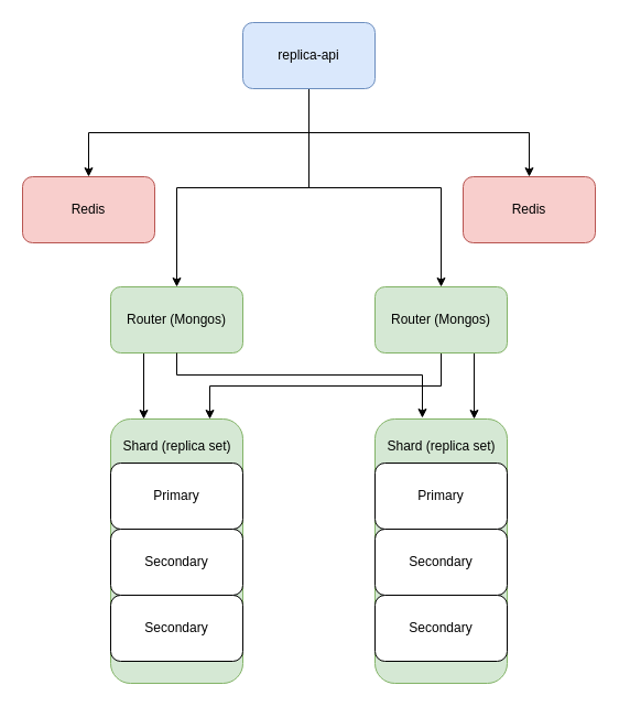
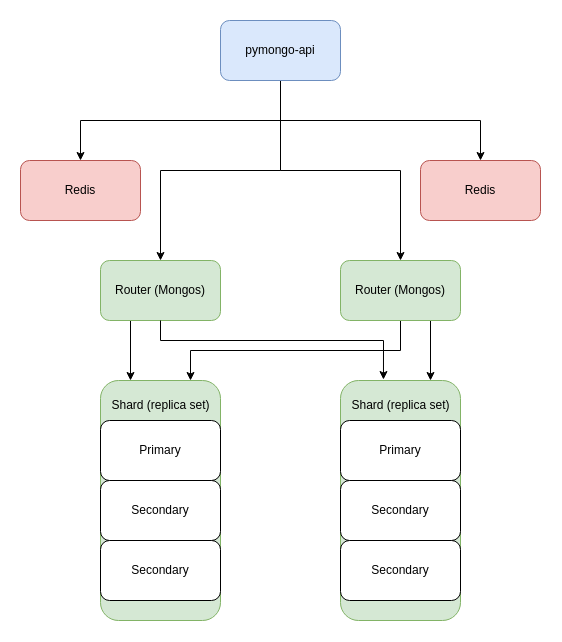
- <mxCell id="6" value="replica-api" style="rounded=1;whiteSpace=wrap;html=1;fillColor=#dae8fc;strokeColor=#6c8ebf;" parent="1" vertex="1"><mxGeometry x="220" y="20" width="120" height="60" as="geometry" /></mxCell>
+ <mxCell id="6" value="pymongo-api" style="rounded=1;whiteSpace=wrap;html=1;fillColor=#dae8fc;strokeColor=#6c8ebf;" parent="1" vertex="1"><mxGeometry x="220" y="20" width="120" height="60" as="geometry" /></mxCell>
